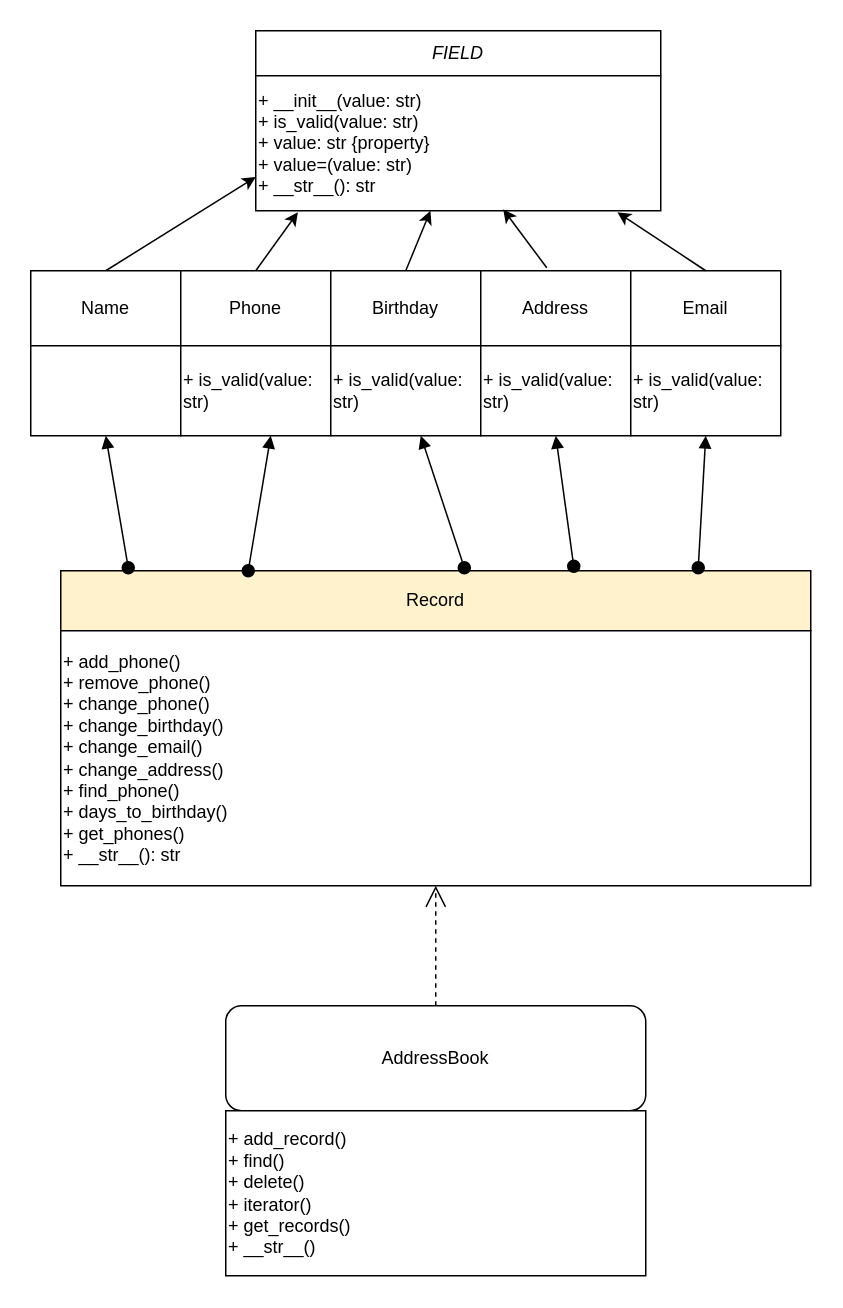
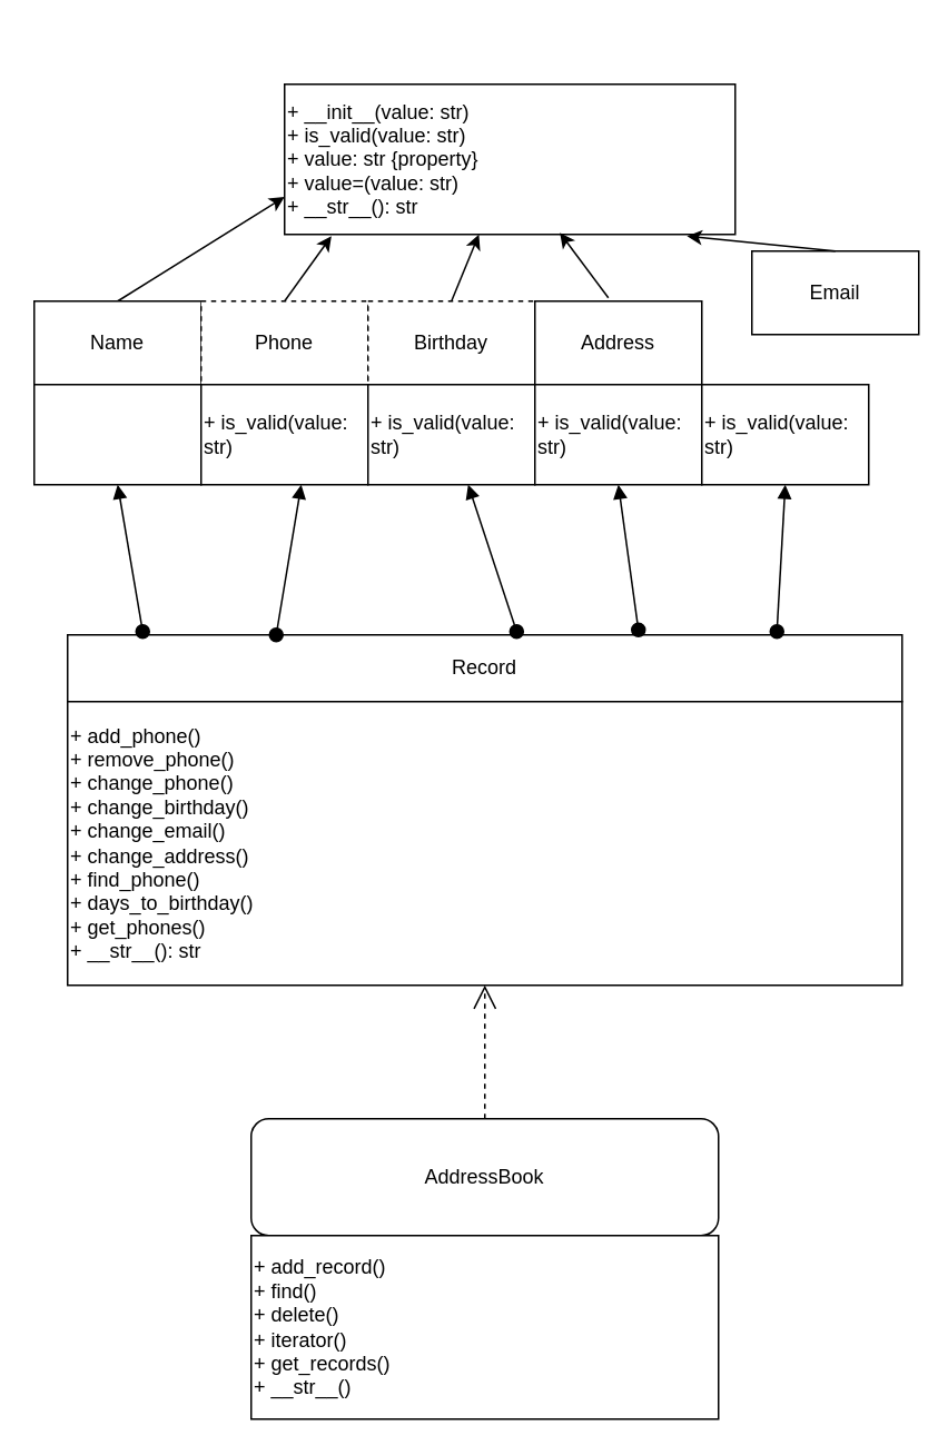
- <mxCell id="2" value="&lt;div&gt;&lt;i&gt;FIELD&lt;/i&gt;&lt;/div&gt;" style="rounded=0;whiteSpace=wrap;html=1;" vertex="1" parent="1"><mxGeometry x="170" y="20" width="270" height="30" as="geometry" /></mxCell>
- <mxCell id="8" value="Phone" style="rounded=0;whiteSpace=wrap;html=1;" vertex="1" parent="1"><mxGeometry x="120" y="180" width="100" height="50" as="geometry" /></mxCell>
+ <mxCell id="8" value="Phone" style="rounded=0;whiteSpace=wrap;html=1;dashed=1;" vertex="1" parent="1"><mxGeometry x="120" y="180" width="100" height="50" as="geometry" /></mxCell>
- <mxCell id="9" value="Birthday" style="rounded=0;whiteSpace=wrap;html=1;" vertex="1" parent="1"><mxGeometry x="220" y="180" width="100" height="50" as="geometry" /></mxCell>
+ <mxCell id="9" value="Birthday" style="rounded=0;whiteSpace=wrap;html=1;dashed=1;" vertex="1" parent="1"><mxGeometry x="220" y="180" width="100" height="50" as="geometry" /></mxCell>
- <mxCell id="20" value="Email" style="rounded=0;whiteSpace=wrap;html=1;" vertex="1" parent="1"><mxGeometry x="420" y="180" width="100" height="50" as="geometry" /></mxCell>
+ <mxCell id="20" value="Email" style="rounded=0;whiteSpace=wrap;html=1;" vertex="1" parent="1"><mxGeometry x="450" y="150" width="100" height="50" as="geometry" /></mxCell>
- <mxCell id="13" value="Record" style="rounded=0;whiteSpace=wrap;html=1;fillColor=#fff2cc;" vertex="1" parent="1"><mxGeometry x="40" y="380" width="500" height="40" as="geometry" /></mxCell>
+ <mxCell id="13" value="Record" style="rounded=0;whiteSpace=wrap;html=1;" vertex="1" parent="1"><mxGeometry x="40" y="380" width="500" height="40" as="geometry" /></mxCell>
